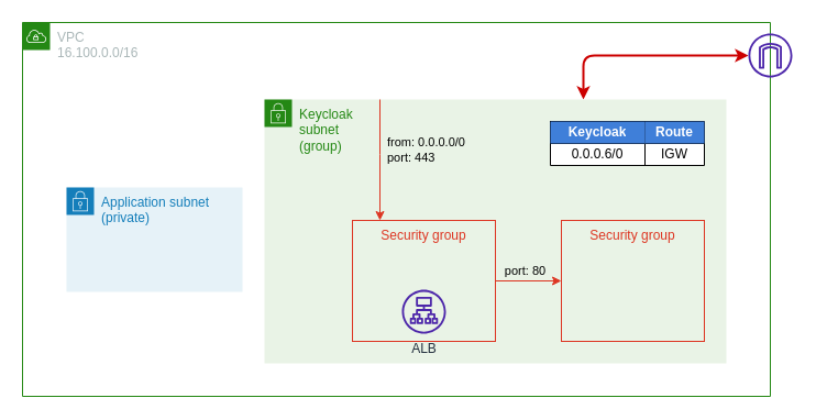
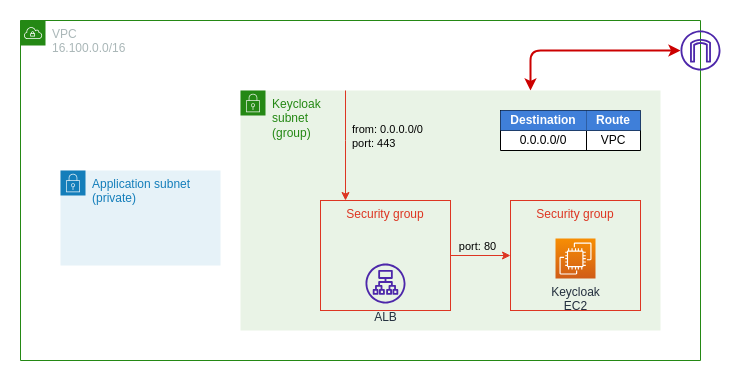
- <mxCell id="17" value="&lt;span&gt;Keycloak&lt;/span&gt;" style="shape=partialRectangle;html=1;whiteSpace=wrap;connectable=0;strokeColor=default;overflow=hidden;fillColor=#3F7FD9;top=0;left=0;bottom=0;right=0;pointerEvents=1;fontStyle=1;fontColor=#ffffff;" vertex="1" parent="16"><mxGeometry width="86" height="20" as="geometry"><mxRectangle width="86" height="20" as="alternateBounds" /></mxGeometry></mxCell>
+ <mxCell id="17" value="&lt;span&gt;Destination&lt;/span&gt;" style="shape=partialRectangle;html=1;whiteSpace=wrap;connectable=0;strokeColor=default;overflow=hidden;fillColor=#3F7FD9;top=0;left=0;bottom=0;right=0;pointerEvents=1;fontStyle=1;fontColor=#ffffff;" vertex="1" parent="16"><mxGeometry width="86" height="20" as="geometry"><mxRectangle width="86" height="20" as="alternateBounds" /></mxGeometry></mxCell>
- <mxCell id="20" value="0.0.0.6/0" style="shape=partialRectangle;html=1;whiteSpace=wrap;connectable=0;strokeColor=inherit;overflow=hidden;fillColor=none;top=0;left=0;bottom=0;right=0;pointerEvents=1;" vertex="1" parent="19"><mxGeometry width="86" height="20" as="geometry"><mxRectangle width="86" height="20" as="alternateBounds" /></mxGeometry></mxCell>
+ <mxCell id="20" value="0.0.0.0/0" style="shape=partialRectangle;html=1;whiteSpace=wrap;connectable=0;strokeColor=inherit;overflow=hidden;fillColor=none;top=0;left=0;bottom=0;right=0;pointerEvents=1;" vertex="1" parent="19"><mxGeometry width="86" height="20" as="geometry"><mxRectangle width="86" height="20" as="alternateBounds" /></mxGeometry></mxCell>
- <mxCell id="21" value="IGW" style="shape=partialRectangle;html=1;whiteSpace=wrap;connectable=0;strokeColor=inherit;overflow=hidden;fillColor=none;top=0;left=0;bottom=0;right=0;pointerEvents=1;" vertex="1" parent="19"><mxGeometry x="86" width="54" height="20" as="geometry"><mxRectangle width="54" height="20" as="alternateBounds" /></mxGeometry></mxCell>
+ <mxCell id="21" value="VPC" style="shape=partialRectangle;html=1;whiteSpace=wrap;connectable=0;strokeColor=inherit;overflow=hidden;fillColor=none;top=0;left=0;bottom=0;right=0;pointerEvents=1;" vertex="1" parent="19"><mxGeometry x="86" width="54" height="20" as="geometry"><mxRectangle width="54" height="20" as="alternateBounds" /></mxGeometry></mxCell>
+ <mxCell id="10" value="Keycloak&lt;br&gt;EC2" style="sketch=0;points=[[0,0,0],[0.25,0,0],[0.5,0,0],[0.75,0,0],[1,0,0],[0,1,0],[0.25,1,0],[0.5,1,0],[0.75,1,0],[1,1,0],[0,0.25,0],[0,0.5,0],[0,0.75,0],[1,0.25,0],[1,0.5,0],[1,0.75,0]];outlineConnect=0;fontColor=#232F3E;gradientColor=#F78E04;gradientDirection=north;fillColor=#D05C17;strokeColor=#ffffff;dashed=0;verticalLabelPosition=bottom;verticalAlign=top;align=center;html=1;fontSize=12;fontStyle=0;aspect=fixed;shape=mxgraph.aws4.resourceIcon;resIcon=mxgraph.aws4.ec2;" vertex="1" parent="8"><mxGeometry x="45" y="38.077" width="40" height="40" as="geometry" /></mxCell>
